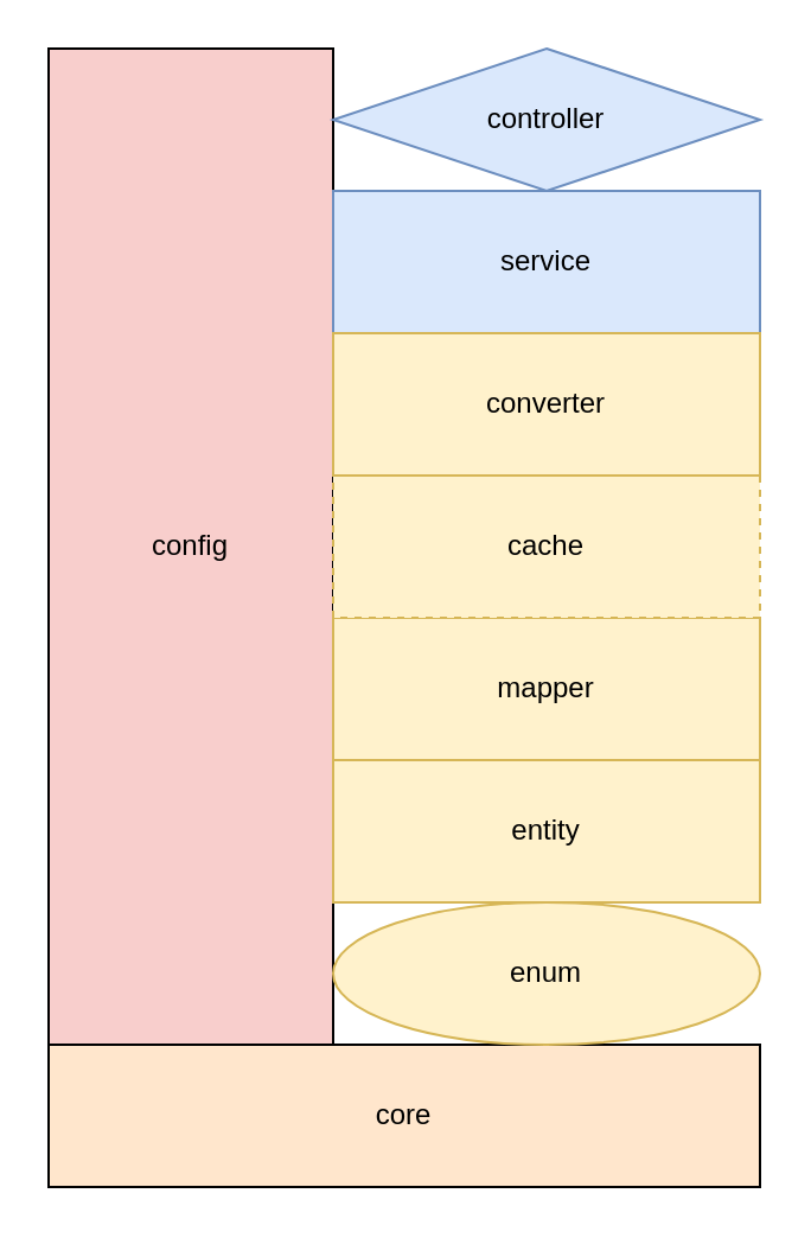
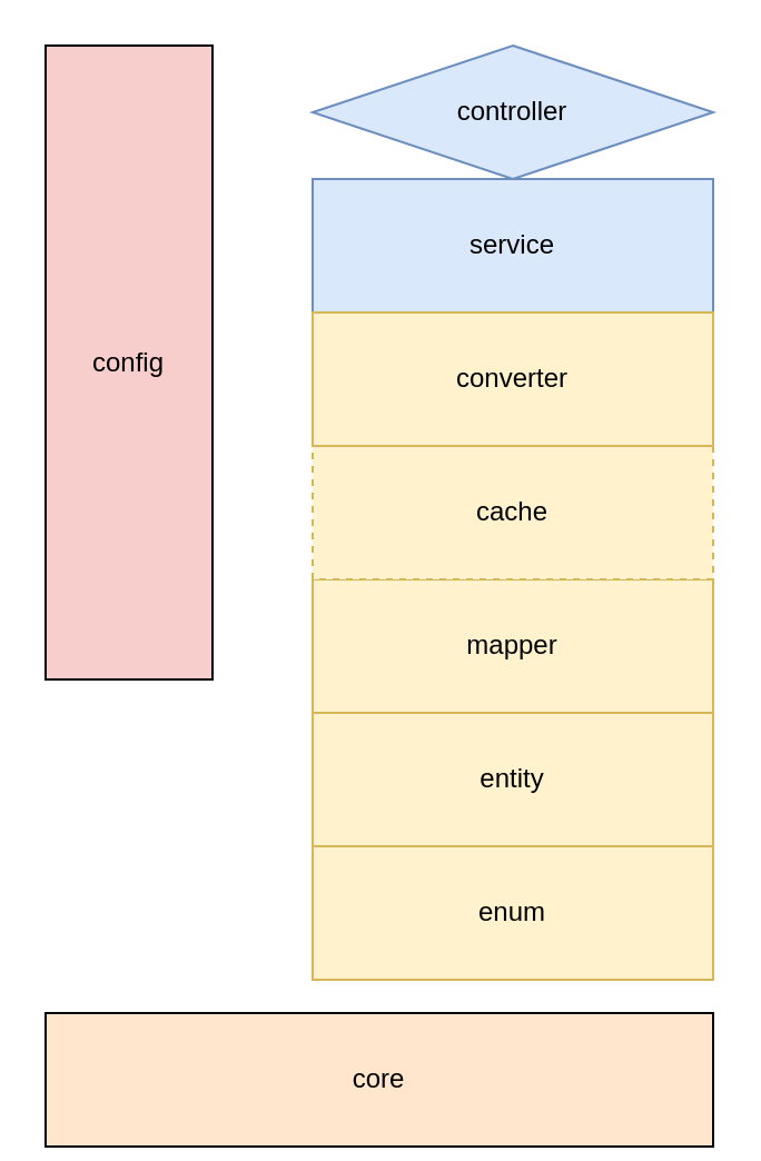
- <mxCell id="3" value="config" style="rounded=0;whiteSpace=wrap;html=1;fillColor=#f8cecc;" vertex="1" parent="1"><mxGeometry x="20" y="20" width="120" height="420" as="geometry" /></mxCell>
+ <mxCell id="3" value="config" style="rounded=0;whiteSpace=wrap;html=1;fillColor=#f8cecc;" vertex="1" parent="1"><mxGeometry x="20" y="20" width="75" height="285" as="geometry" /></mxCell>
- <mxCell id="4" value="enum" style="ellipse;whiteSpace=wrap;html=1;fillColor=#fff2cc;strokeColor=#d6b656;" vertex="1" parent="1"><mxGeometry x="140" y="380" width="180" height="60" as="geometry" /></mxCell>
+ <mxCell id="4" value="enum" style="rounded=0;whiteSpace=wrap;html=1;fillColor=#fff2cc;strokeColor=#d6b656;" vertex="1" parent="1"><mxGeometry x="140" y="380" width="180" height="60" as="geometry" /></mxCell>
- <mxCell id="2" value="core" style="rounded=0;whiteSpace=wrap;html=1;fillColor=#ffe6cc;" vertex="1" parent="1"><mxGeometry x="20" y="440" width="300" height="60" as="geometry" /></mxCell>
+ <mxCell id="2" value="core" style="rounded=0;whiteSpace=wrap;html=1;fillColor=#ffe6cc;" vertex="1" parent="1"><mxGeometry x="20" y="455" width="300" height="60" as="geometry" /></mxCell>
